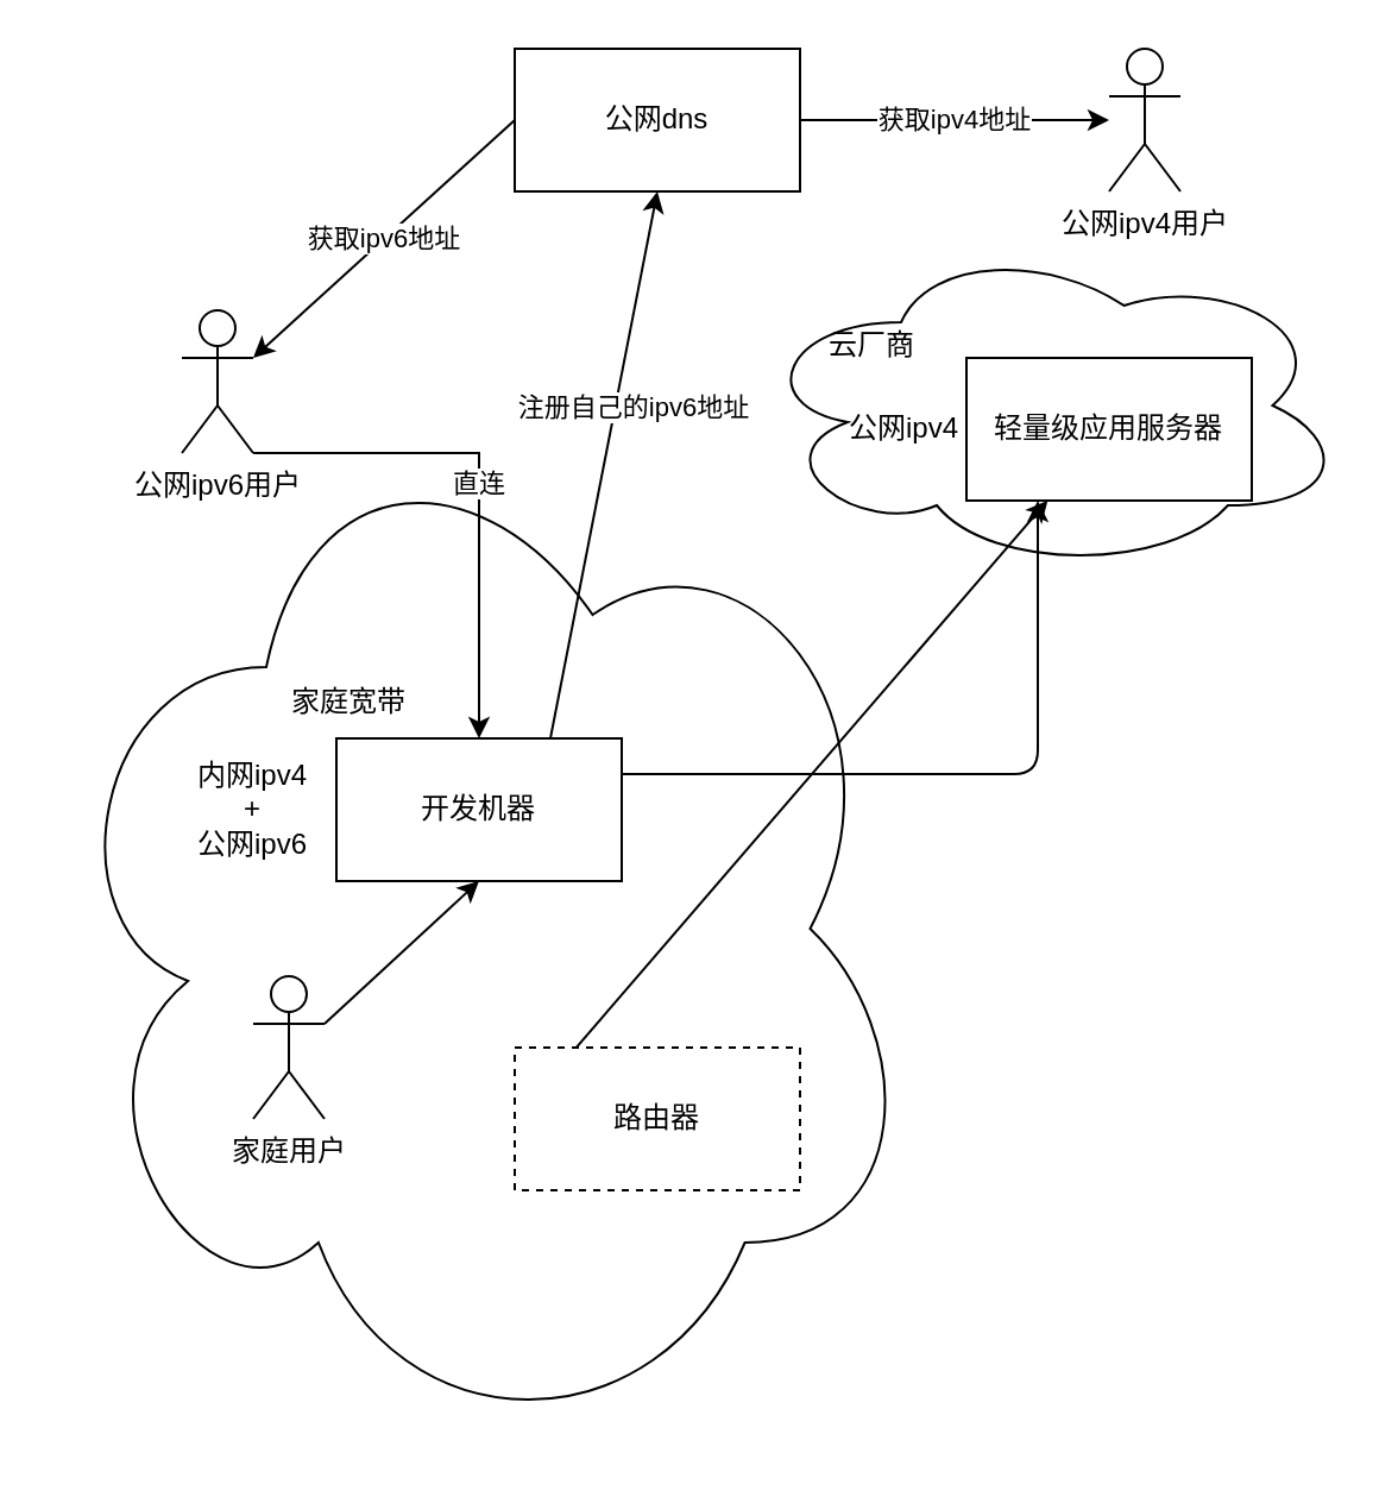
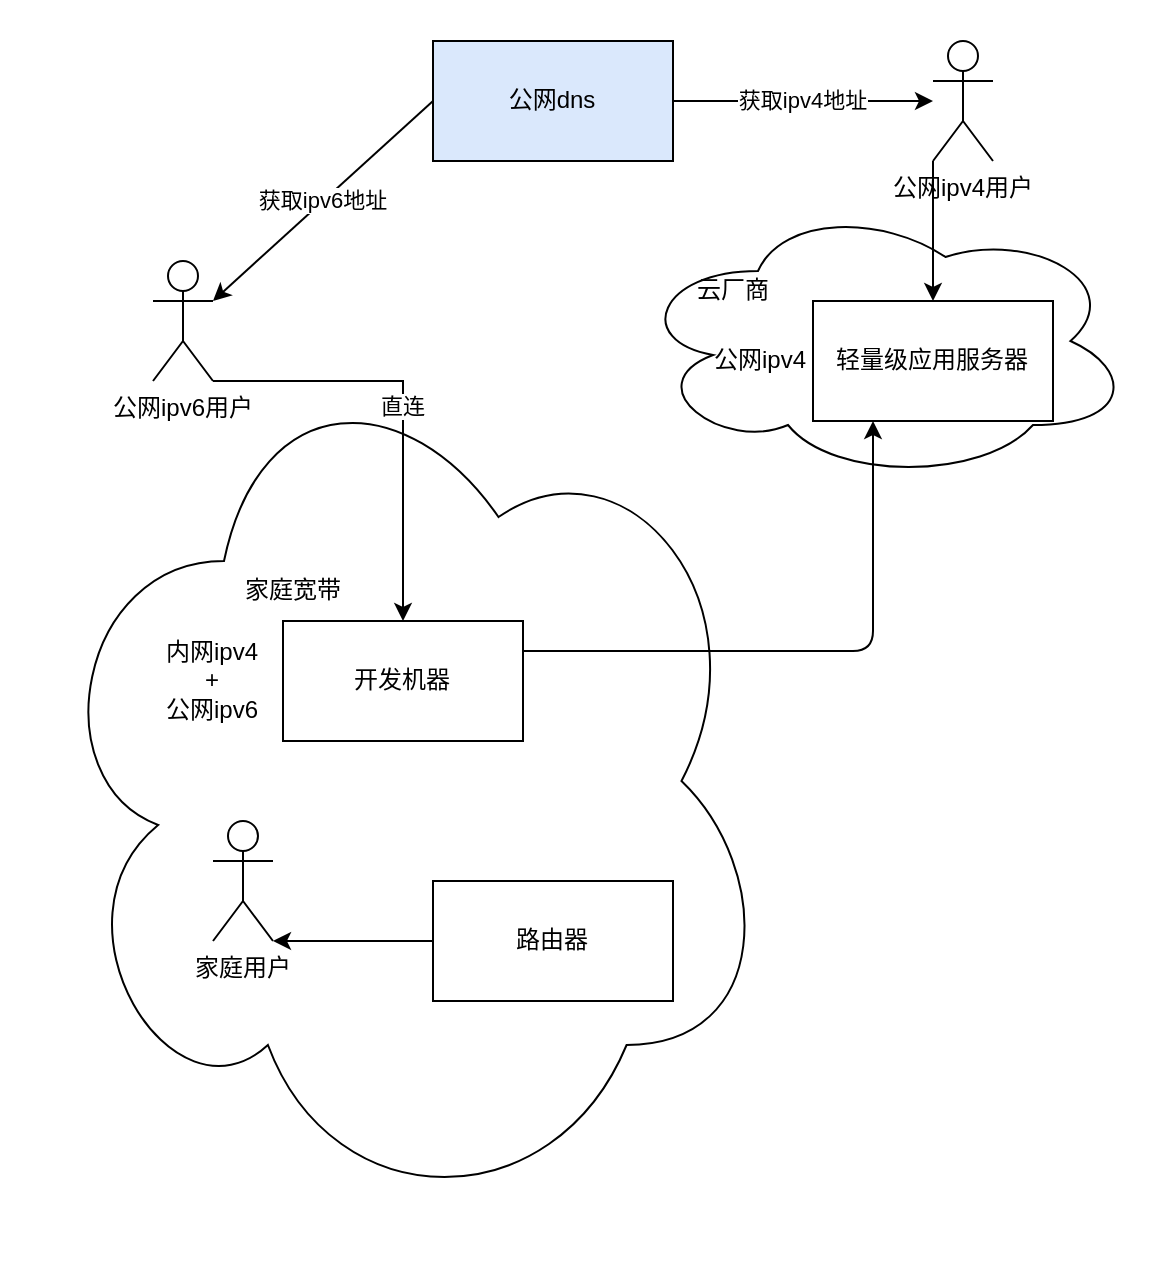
- <mxCell id="19" value="公网dns" style="rounded=0;whiteSpace=wrap;html=1;" vertex="1" parent="1"><mxGeometry x="216" y="20" width="120" height="60" as="geometry" /></mxCell>
+ <mxCell id="19" value="公网dns" style="rounded=0;whiteSpace=wrap;html=1;fillColor=#dae8fc;" vertex="1" parent="1"><mxGeometry x="216" y="20" width="120" height="60" as="geometry" /></mxCell>
+ <mxCell id="21" style="edgeStyle=none;html=1;entryX=0.5;entryY=0;entryDx=0;entryDy=0;exitX=0;exitY=1;exitDx=0;exitDy=0;exitPerimeter=0;" edge="1" parent="1" source="22" target="9"><mxGeometry relative="1" as="geometry"><mxPoint x="451" y="80" as="sourcePoint" /></mxGeometry></mxCell>
- <mxCell id="3" value="注册自己的ipv6地址" style="edgeStyle=none;html=1;exitX=0.75;exitY=0;exitDx=0;exitDy=0;entryX=0.5;entryY=1;entryDx=0;entryDy=0;" edge="1" parent="1" source="4" target="19"><mxGeometry x="0.23" y="-7" relative="1" as="geometry"><mxPoint y="1" as="offset" /></mxGeometry></mxCell>
- <mxCell id="15" style="edgeStyle=none;html=1;exitX=0;exitY=0.5;exitDx=0;exitDy=0;" edge="1" parent="1" source="16" target="9"><mxGeometry relative="1" as="geometry" /></mxCell>
+ <mxCell id="15" style="edgeStyle=none;html=1;exitX=0;exitY=0.5;exitDx=0;exitDy=0;entryX=1;entryY=1;entryDx=0;entryDy=0;entryPerimeter=0;" edge="1" parent="1" source="16" target="20"><mxGeometry relative="1" as="geometry" /></mxCell>
- <mxCell id="14" style="edgeStyle=none;html=1;entryX=0.5;entryY=1;entryDx=0;entryDy=0;exitX=1;exitY=0.333;exitDx=0;exitDy=0;exitPerimeter=0;" edge="1" parent="1" source="20" target="4"><mxGeometry relative="1" as="geometry" /></mxCell>
- <mxCell id="16" value="路由器" style="rounded=0;whiteSpace=wrap;html=1;dashed=1;" vertex="1" parent="1"><mxGeometry x="216" y="440" width="120" height="60" as="geometry" /></mxCell>
+ <mxCell id="16" value="路由器" style="rounded=0;whiteSpace=wrap;html=1;" vertex="1" parent="1"><mxGeometry x="216" y="440" width="120" height="60" as="geometry" /></mxCell>
